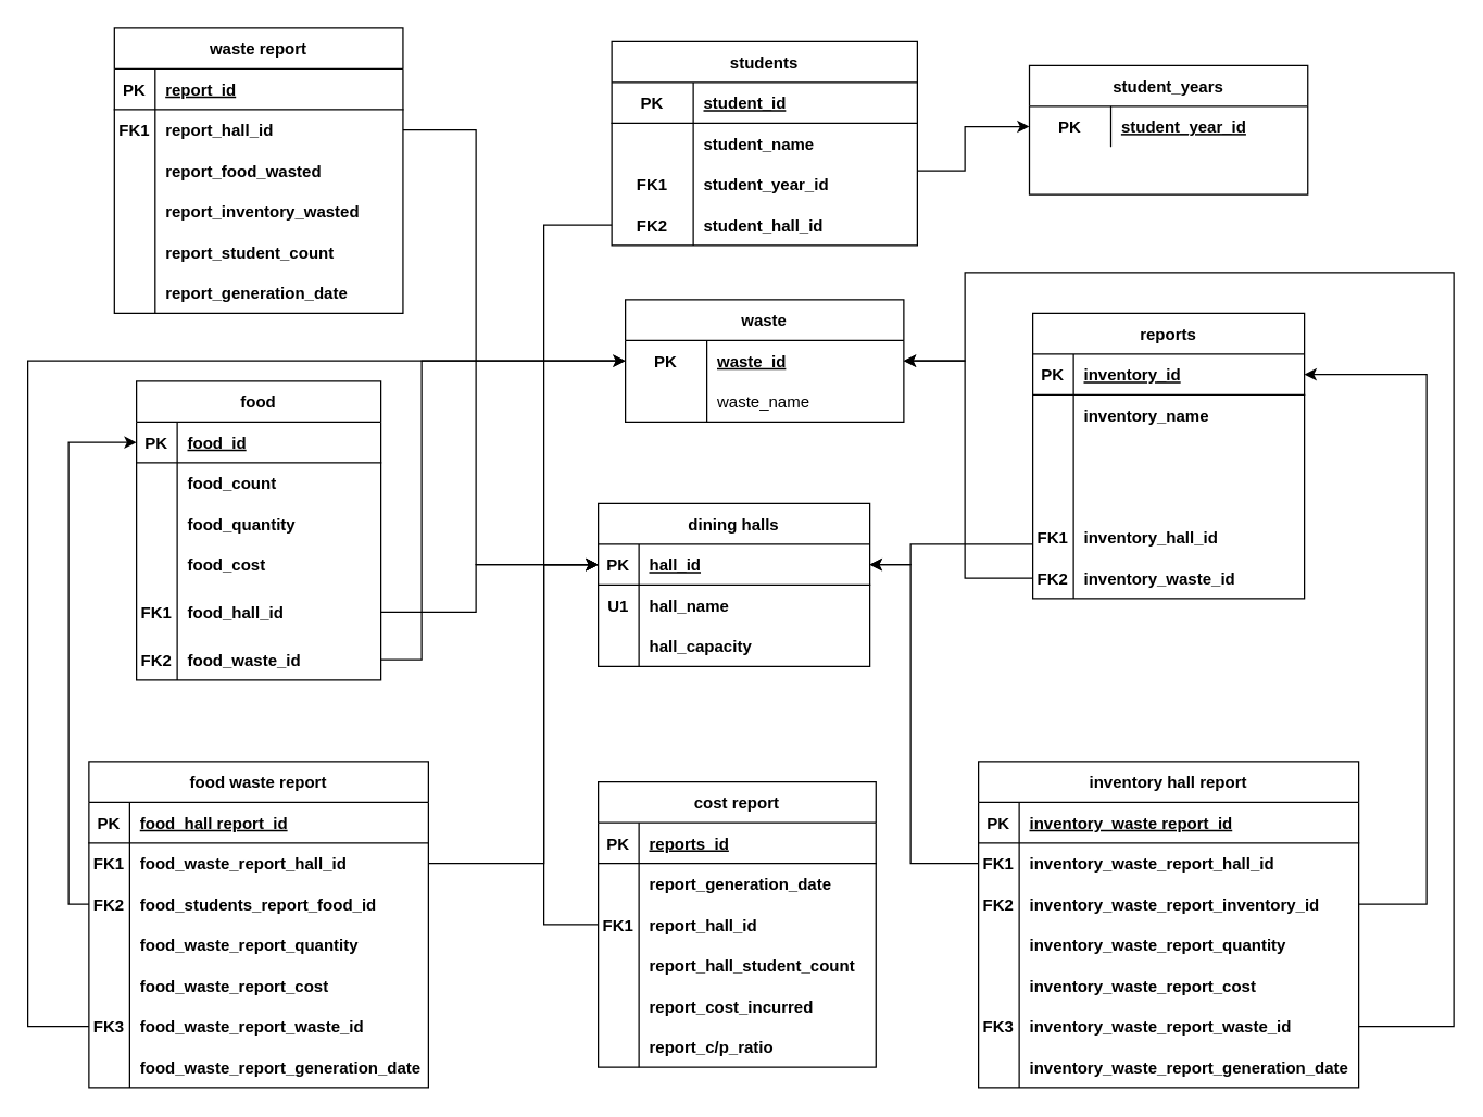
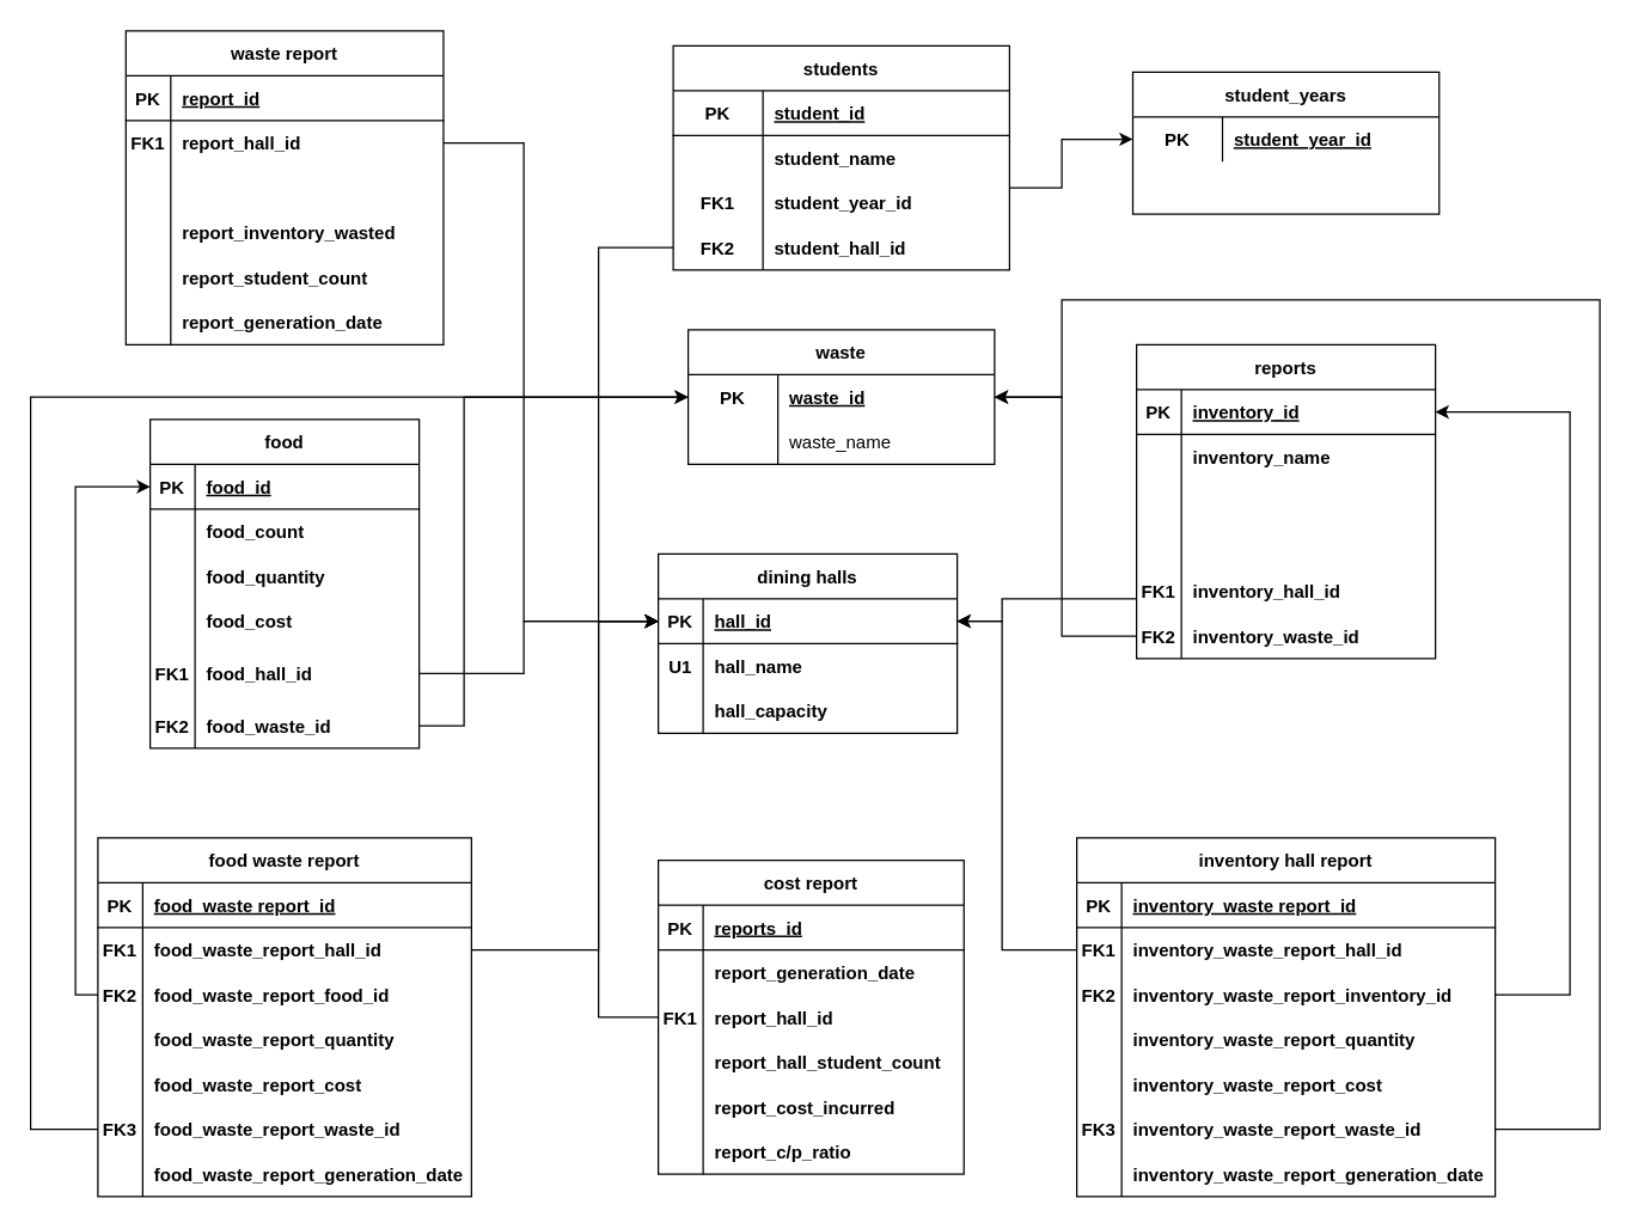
- <mxCell id="96" value="report_food_wasted" style="shape=partialRectangle;connectable=0;fillColor=none;top=0;left=0;bottom=0;right=0;align=left;spacingLeft=6;overflow=hidden;fontStyle=1" vertex="1" parent="94"><mxGeometry x="30" width="182.5" height="30" as="geometry"><mxRectangle width="182.5" height="30" as="alternateBounds" /></mxGeometry></mxCell>
- <mxCell id="116" value="food_hall report_id" style="shape=partialRectangle;connectable=0;fillColor=none;top=0;left=0;bottom=0;right=0;align=left;spacingLeft=6;fontStyle=5;overflow=hidden;" vertex="1" parent="114"><mxGeometry x="30" width="220" height="30" as="geometry"><mxRectangle width="220" height="30" as="alternateBounds" /></mxGeometry></mxCell>
+ <mxCell id="116" value="food_waste report_id" style="shape=partialRectangle;connectable=0;fillColor=none;top=0;left=0;bottom=0;right=0;align=left;spacingLeft=6;fontStyle=5;overflow=hidden;" vertex="1" parent="114"><mxGeometry x="30" width="220" height="30" as="geometry"><mxRectangle width="220" height="30" as="alternateBounds" /></mxGeometry></mxCell>
- <mxCell id="122" value="food_students_report_food_id" style="shape=partialRectangle;connectable=0;fillColor=none;top=0;left=0;bottom=0;right=0;align=left;spacingLeft=6;overflow=hidden;fontStyle=1" vertex="1" parent="120"><mxGeometry x="30" width="220" height="30" as="geometry"><mxRectangle width="220" height="30" as="alternateBounds" /></mxGeometry></mxCell>
+ <mxCell id="122" value="food_waste_report_food_id" style="shape=partialRectangle;connectable=0;fillColor=none;top=0;left=0;bottom=0;right=0;align=left;spacingLeft=6;overflow=hidden;fontStyle=1" vertex="1" parent="120"><mxGeometry x="30" width="220" height="30" as="geometry"><mxRectangle width="220" height="30" as="alternateBounds" /></mxGeometry></mxCell>
